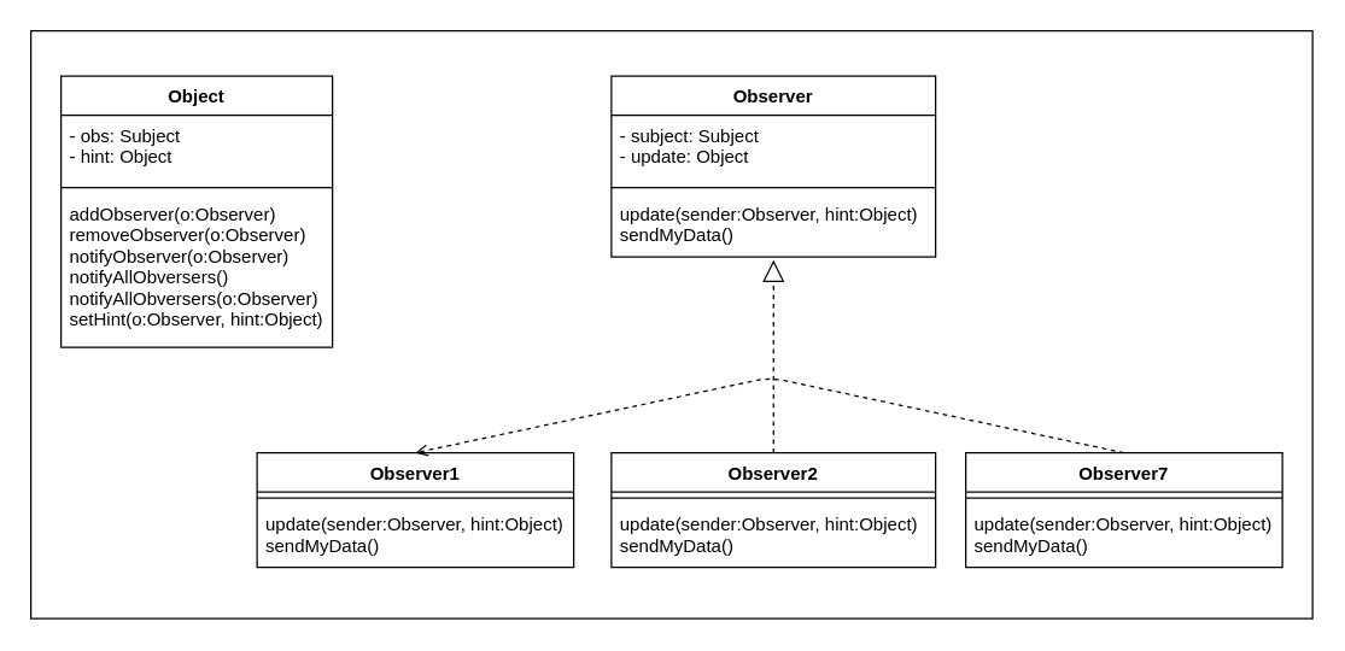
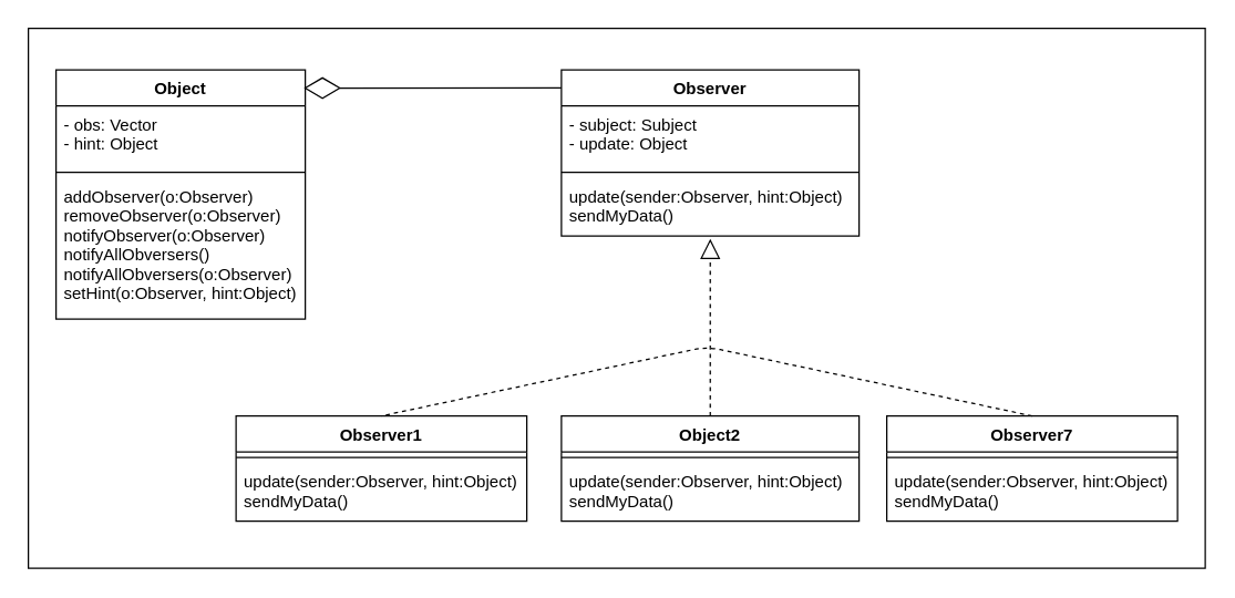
+ <mxCell id="7" value="" style="endArrow=diamondThin;endFill=0;endSize=24;html=1;entryX=0.994;entryY=0.073;entryDx=0;entryDy=0;entryPerimeter=0;exitX=0.012;exitY=0.108;exitDx=0;exitDy=0;exitPerimeter=0;" parent="1" source="8" target="3" edge="1"><mxGeometry width="160" relative="1" as="geometry"><mxPoint x="400" y="63" as="sourcePoint" /><mxPoint x="224" y="63" as="targetPoint" /></mxGeometry></mxCell>
- <mxCell id="4" value="- obs: Subject&#10;- hint: Object" style="text;strokeColor=none;fillColor=none;align=left;verticalAlign=top;spacingLeft=4;spacingRight=4;overflow=hidden;rotatable=0;points=[[0,0.5],[1,0.5]];portConstraint=eastwest;" parent="3" vertex="1"><mxGeometry y="26" width="180" height="44" as="geometry" /></mxCell>
+ <mxCell id="4" value="- obs: Vector&#10;- hint: Object" style="text;strokeColor=none;fillColor=none;align=left;verticalAlign=top;spacingLeft=4;spacingRight=4;overflow=hidden;rotatable=0;points=[[0,0.5],[1,0.5]];portConstraint=eastwest;" parent="3" vertex="1"><mxGeometry y="26" width="180" height="44" as="geometry" /></mxCell>
- <mxCell id="21" value="" style="endArrow=open;dashed=1;html=1;entryX=0.5;entryY=0;entryDx=0;entryDy=0;exitX=0.5;exitY=0;exitDx=0;exitDy=0;" edge="1" parent="1" source="18" target="12"><mxGeometry width="50" height="50" relative="1" as="geometry"><mxPoint x="40" y="450" as="sourcePoint" /><mxPoint x="90" y="400" as="targetPoint" /><Array as="points"><mxPoint x="510" y="250" /></Array></mxGeometry></mxCell>
+ <mxCell id="21" value="" style="endArrow=none;dashed=1;html=1;entryX=0.5;entryY=0;entryDx=0;entryDy=0;exitX=0.5;exitY=0;exitDx=0;exitDy=0;" edge="1" parent="1" source="18" target="12"><mxGeometry width="50" height="50" relative="1" as="geometry"><mxPoint x="40" y="450" as="sourcePoint" /><mxPoint x="90" y="400" as="targetPoint" /><Array as="points"><mxPoint x="510" y="250" /></Array></mxGeometry></mxCell>
- <mxCell id="15" value="Observer2" style="swimlane;fontStyle=1;align=center;verticalAlign=top;childLayout=stackLayout;horizontal=1;startSize=26;horizontalStack=0;resizeParent=1;resizeParentMax=0;resizeLast=0;collapsible=1;marginBottom=0;" vertex="1" parent="1"><mxGeometry x="405" y="300" width="215" height="76" as="geometry" /></mxCell>
+ <mxCell id="15" value="Object2" style="swimlane;fontStyle=1;align=center;verticalAlign=top;childLayout=stackLayout;horizontal=1;startSize=26;horizontalStack=0;resizeParent=1;resizeParentMax=0;resizeLast=0;collapsible=1;marginBottom=0;" vertex="1" parent="1"><mxGeometry x="405" y="300" width="215" height="76" as="geometry" /></mxCell>
